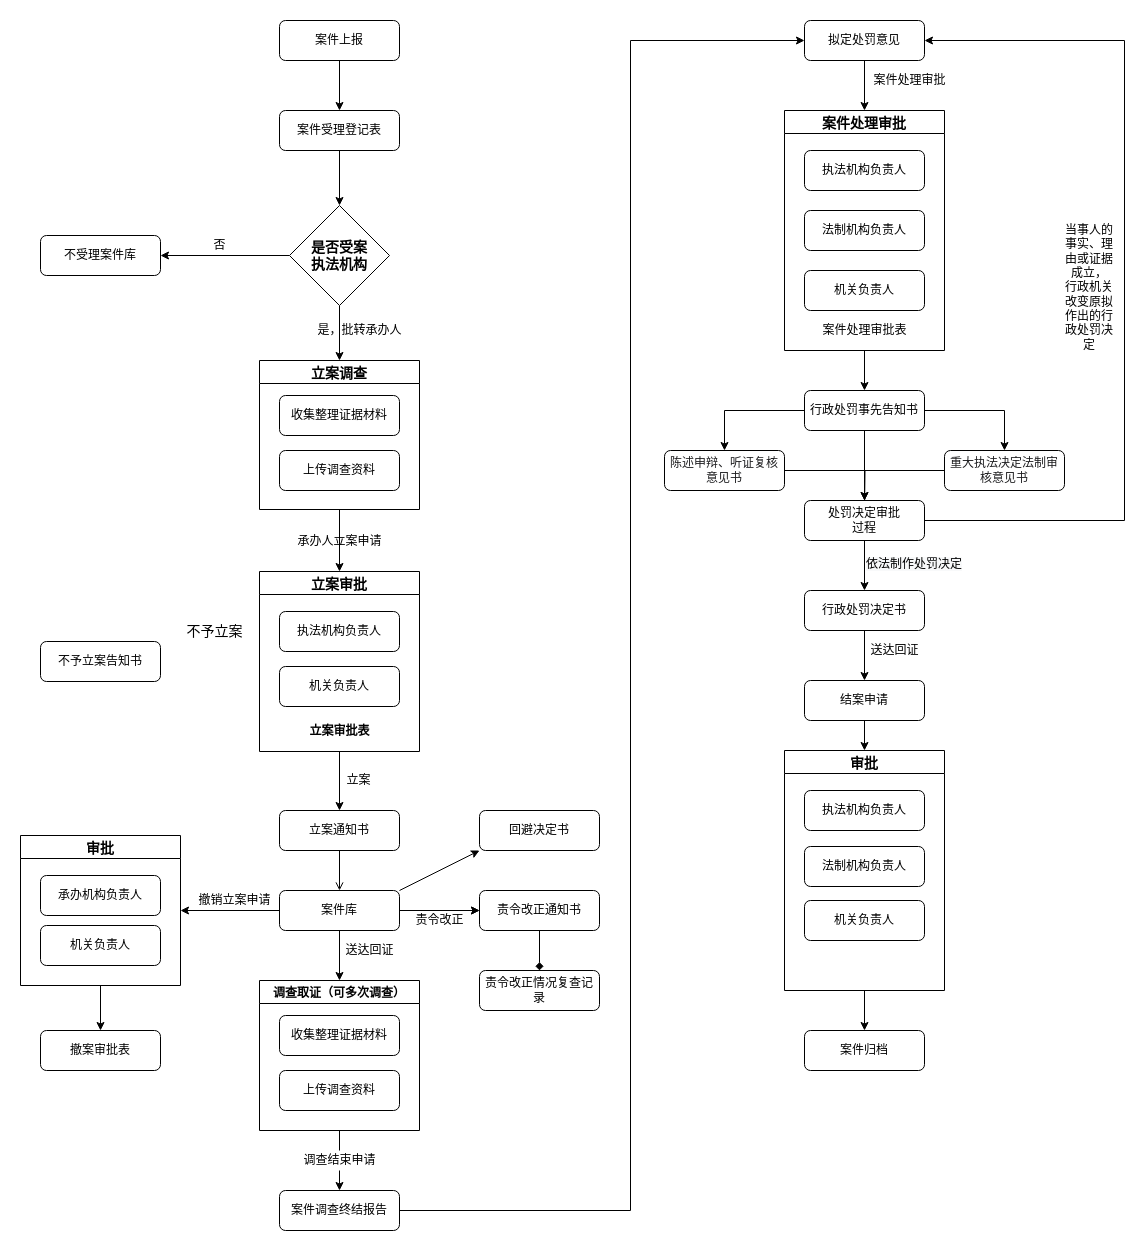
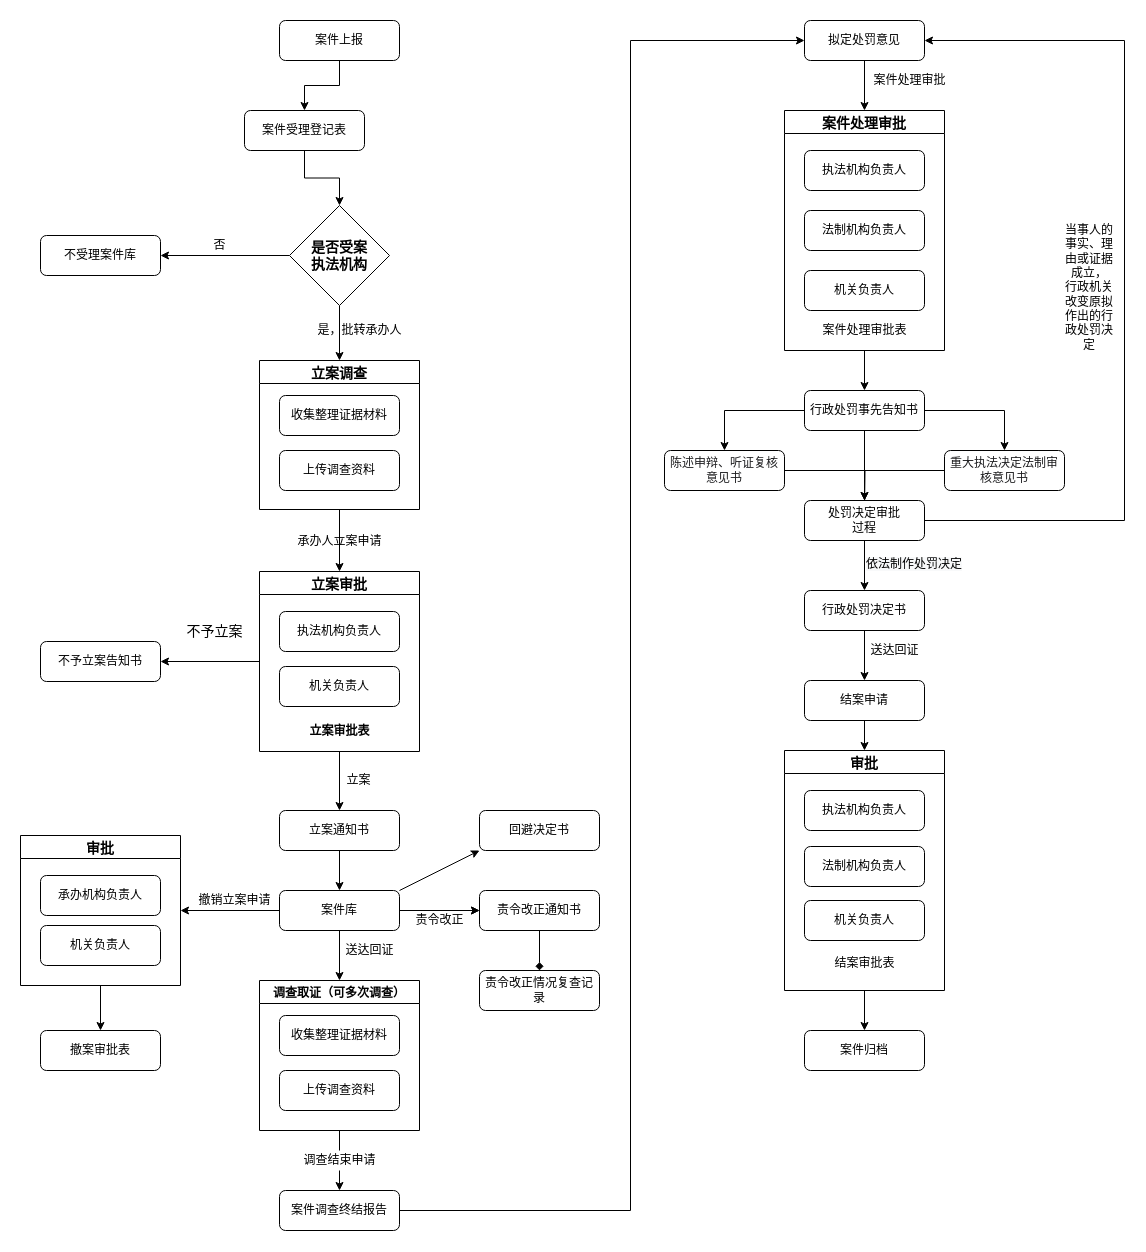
- <mxCell id="79" value="&lt;span style=&quot;&quot;&gt;案件受理登记表&lt;/span&gt;" style="rounded=1;whiteSpace=wrap;html=1;fontSize=12;glass=0;strokeWidth=1;shadow=0;" vertex="1" parent="1"><mxGeometry x="279" y="110" width="120" height="40" as="geometry" /></mxCell>
+ <mxCell id="79" value="&lt;span style=&quot;&quot;&gt;案件受理登记表&lt;/span&gt;" style="rounded=1;whiteSpace=wrap;html=1;fontSize=12;glass=0;strokeWidth=1;shadow=0;" vertex="1" parent="1"><mxGeometry x="244" y="110" width="120" height="40" as="geometry" /></mxCell>
+ <mxCell id="9" style="edgeStyle=orthogonalEdgeStyle;rounded=0;orthogonalLoop=1;jettySize=auto;html=1;exitX=0;exitY=0.5;exitDx=0;exitDy=0;fontFamily=Helvetica;fontSize=12;fontColor=default;" edge="1" parent="1" source="11" target="6"><mxGeometry relative="1" as="geometry" /></mxCell>
- <mxCell id="4" value="" style="edgeStyle=orthogonalEdgeStyle;rounded=0;orthogonalLoop=1;jettySize=auto;html=1;fontFamily=Helvetica;fontSize=12;fontColor=default;endArrow=open;" edge="1" parent="1" source="5" target="21"><mxGeometry relative="1" as="geometry" /></mxCell>
+ <mxCell id="4" value="" style="edgeStyle=orthogonalEdgeStyle;rounded=0;orthogonalLoop=1;jettySize=auto;html=1;fontFamily=Helvetica;fontSize=12;fontColor=default;" edge="1" parent="1" source="5" target="21"><mxGeometry relative="1" as="geometry" /></mxCell>
+ <mxCell id="71" value="&lt;span style=&quot;&quot;&gt;结案审批表&lt;/span&gt;" style="text;html=1;align=center;verticalAlign=middle;resizable=0;points=[];autosize=1;strokeColor=none;fillColor=none;fontFamily=Helvetica;" vertex="1" parent="67"><mxGeometry x="40" y="203" width="80" height="20" as="geometry" /></mxCell>
